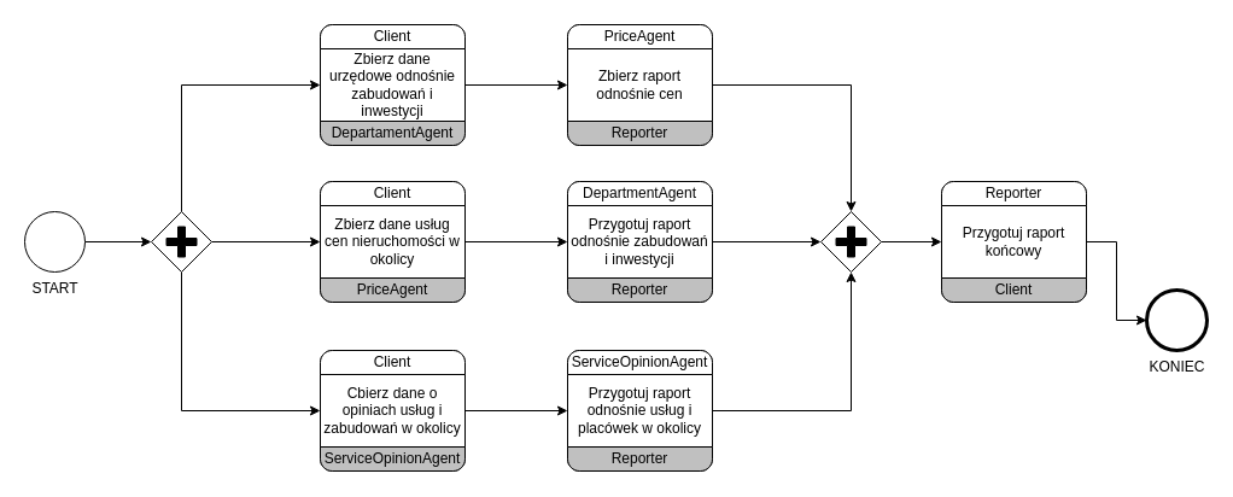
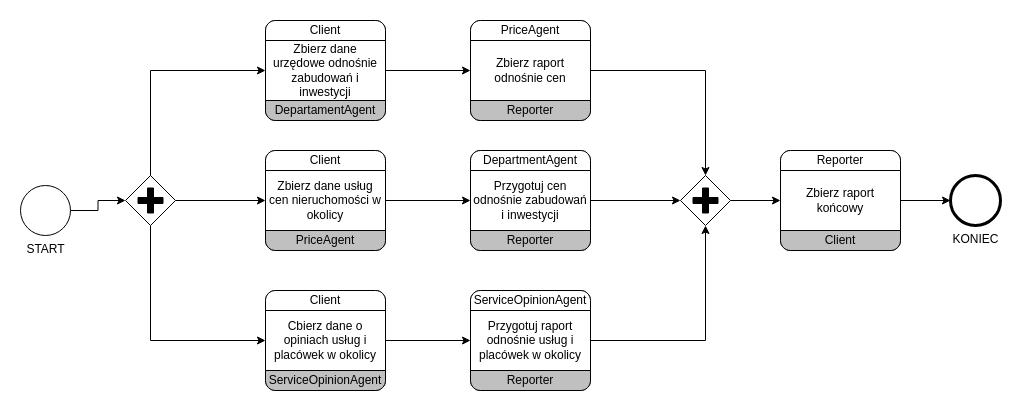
- <mxCell id="3" value="START" style="points=[[0.145,0.145,0],[0.5,0,0],[0.855,0.145,0],[1,0.5,0],[0.855,0.855,0],[0.5,1,0],[0.145,0.855,0],[0,0.5,0]];shape=mxgraph.bpmn.event;html=1;verticalLabelPosition=bottom;labelBackgroundColor=#ffffff;verticalAlign=top;align=center;perimeter=ellipsePerimeter;outlineConnect=0;aspect=fixed;outline=standard;symbol=general;" parent="1" vertex="1"><mxGeometry x="20" y="175" width="50" height="50" as="geometry" /></mxCell>
+ <mxCell id="3" value="START" style="points=[[0.145,0.145,0],[0.5,0,0],[0.855,0.145,0],[1,0.5,0],[0.855,0.855,0],[0.5,1,0],[0.145,0.855,0],[0,0.5,0]];shape=mxgraph.bpmn.event;html=1;verticalLabelPosition=bottom;labelBackgroundColor=#ffffff;verticalAlign=top;align=center;perimeter=ellipsePerimeter;outlineConnect=0;aspect=fixed;outline=standard;symbol=general;" parent="1" vertex="1"><mxGeometry x="20" y="185" width="50" height="50" as="geometry" /></mxCell>
- <mxCell id="31" value="Przygotuj raport odnośnie zabudowań i inwestycji" style="shape=mxgraph.bpmn.task;part=1;taskMarker=abstract;connectable=0;whiteSpace=wrap;html=1;" parent="29" vertex="1"><mxGeometry y="20" width="120" height="60" as="geometry" /></mxCell>
+ <mxCell id="31" value="Przygotuj cen odnośnie zabudowań i inwestycji" style="shape=mxgraph.bpmn.task;part=1;taskMarker=abstract;connectable=0;whiteSpace=wrap;html=1;" parent="29" vertex="1"><mxGeometry y="20" width="120" height="60" as="geometry" /></mxCell>
- <mxCell id="43" value="Przygotuj raport końcowy" style="shape=mxgraph.bpmn.task;part=1;taskMarker=abstract;connectable=0;whiteSpace=wrap;html=1;" parent="41" vertex="1"><mxGeometry y="20" width="120" height="60" as="geometry" /></mxCell>
+ <mxCell id="43" value="Zbierz raport końcowy" style="shape=mxgraph.bpmn.task;part=1;taskMarker=abstract;connectable=0;whiteSpace=wrap;html=1;" parent="41" vertex="1"><mxGeometry y="20" width="120" height="60" as="geometry" /></mxCell>
- <mxCell id="4" value="KONIEC" style="points=[[0.145,0.145,0],[0.5,0,0],[0.855,0.145,0],[1,0.5,0],[0.855,0.855,0],[0.5,1,0],[0.145,0.855,0],[0,0.5,0]];shape=mxgraph.bpmn.event;html=1;verticalLabelPosition=bottom;labelBackgroundColor=#ffffff;verticalAlign=top;align=center;perimeter=ellipsePerimeter;outlineConnect=0;aspect=fixed;outline=end;symbol=terminate2;" parent="1" vertex="1"><mxGeometry x="950" y="240" width="50" height="50" as="geometry" /></mxCell>
+ <mxCell id="4" value="KONIEC" style="points=[[0.145,0.145,0],[0.5,0,0],[0.855,0.145,0],[1,0.5,0],[0.855,0.855,0],[0.5,1,0],[0.145,0.855,0],[0,0.5,0]];shape=mxgraph.bpmn.event;html=1;verticalLabelPosition=bottom;labelBackgroundColor=#ffffff;verticalAlign=top;align=center;perimeter=ellipsePerimeter;outlineConnect=0;aspect=fixed;outline=end;symbol=terminate2;" parent="1" vertex="1"><mxGeometry x="950" y="175" width="50" height="50" as="geometry" /></mxCell>
- <mxCell id="16" value="Cbierz dane o opiniach usług i zabudowań w okolicy" style="shape=mxgraph.bpmn.task;part=1;taskMarker=abstract;connectable=0;whiteSpace=wrap;html=1;" parent="14" vertex="1"><mxGeometry y="20" width="120" height="60" as="geometry" /></mxCell>
+ <mxCell id="16" value="Cbierz dane o opiniach usług i placówek w okolicy" style="shape=mxgraph.bpmn.task;part=1;taskMarker=abstract;connectable=0;whiteSpace=wrap;html=1;" parent="14" vertex="1"><mxGeometry y="20" width="120" height="60" as="geometry" /></mxCell>
